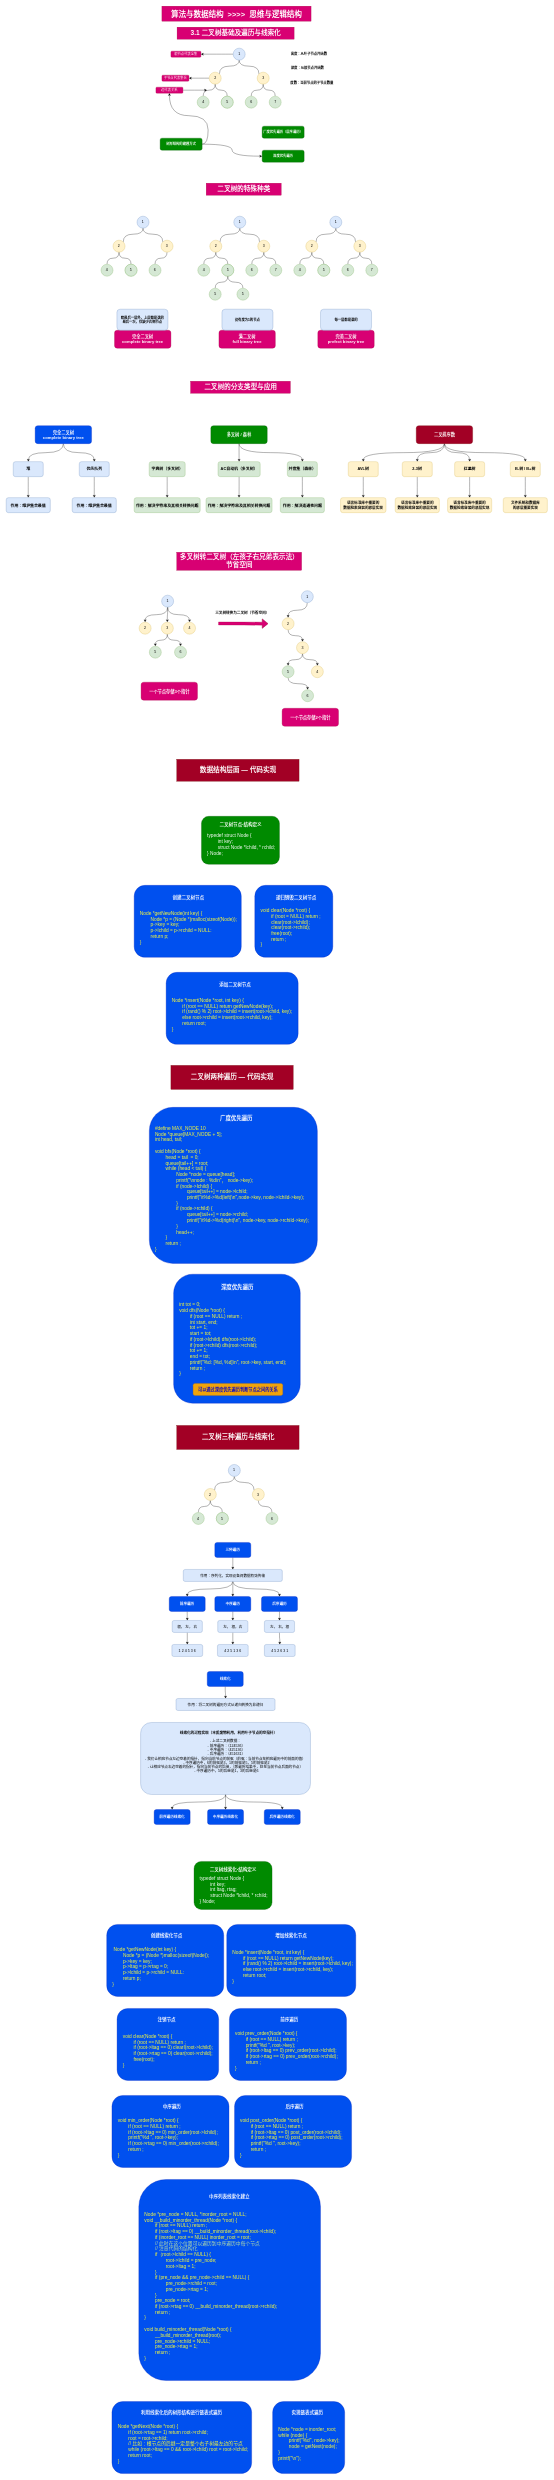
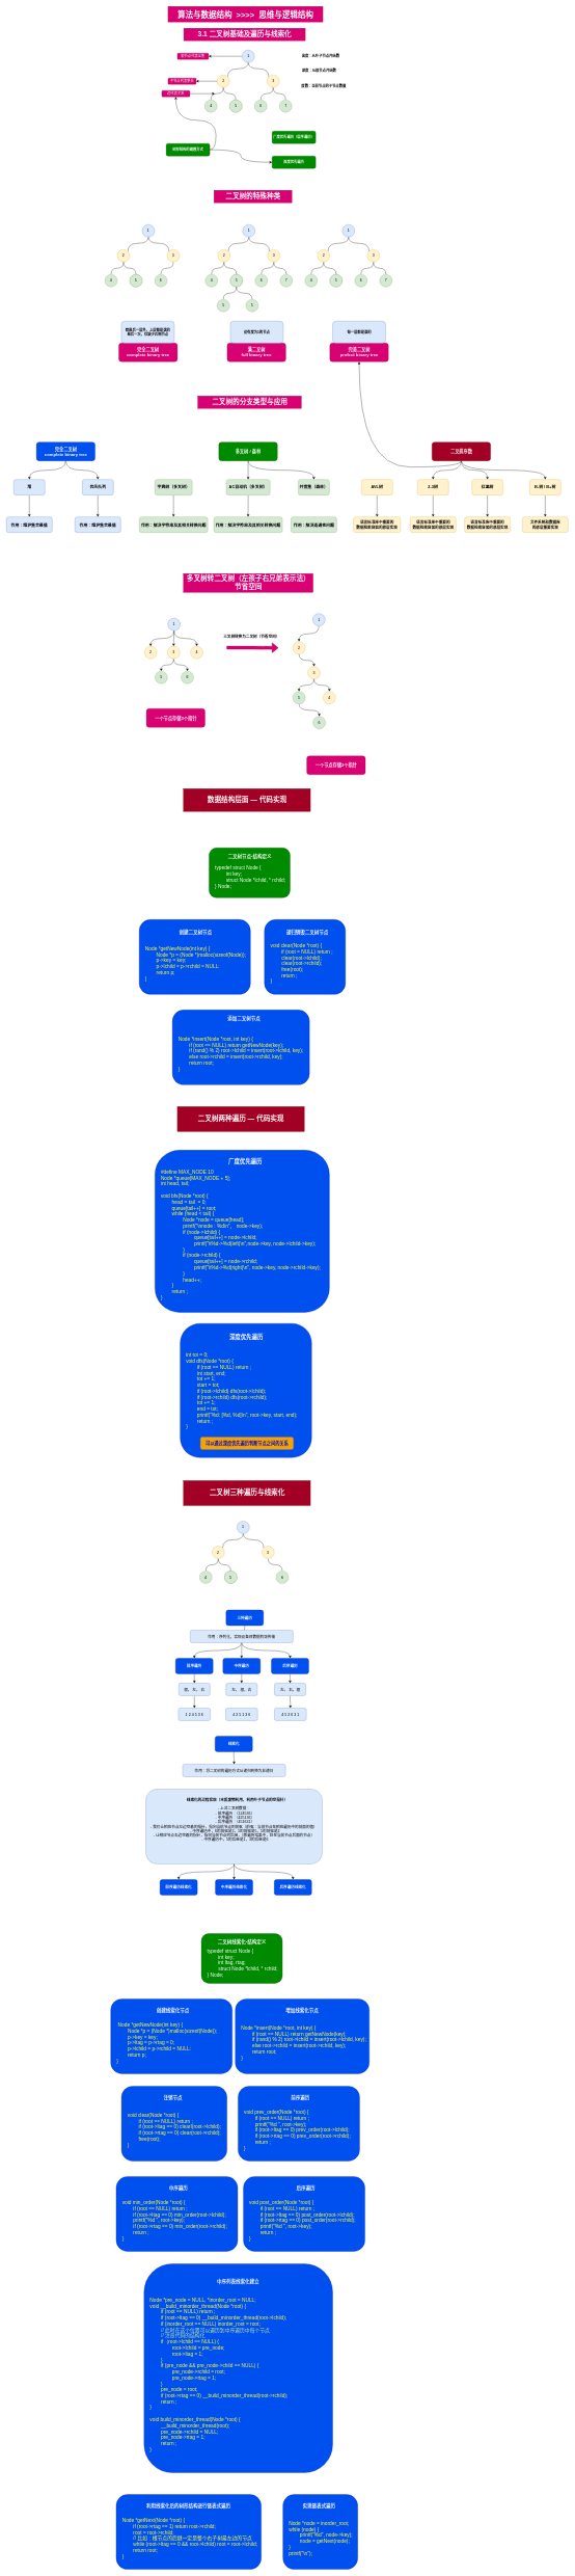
- <mxCell id="101" style="edgeStyle=orthogonalEdgeStyle;curved=1;rounded=0;orthogonalLoop=1;jettySize=auto;html=1;exitX=0.5;exitY=1;exitDx=0;exitDy=0;strokeColor=default;align=center;verticalAlign=middle;fontFamily=Helvetica;fontSize=11;fontColor=default;labelBackgroundColor=default;endArrow=classic;endFill=1;" edge="1" source="105" target="107" parent="1"><mxGeometry relative="1" as="geometry" /></mxCell>
+ <mxCell id="101" style="edgeStyle=orthogonalEdgeStyle;curved=1;rounded=0;orthogonalLoop=1;jettySize=auto;html=1;exitX=0.5;exitY=1;exitDx=0;exitDy=0;strokeColor=default;align=center;verticalAlign=middle;fontFamily=Helvetica;fontSize=11;fontColor=default;labelBackgroundColor=default;endArrow=classic;endFill=1;" edge="1" source="105" target="78" parent="1"><mxGeometry relative="1" as="geometry" /></mxCell>
- <mxCell id="112" style="edgeStyle=orthogonalEdgeStyle;curved=1;rounded=0;orthogonalLoop=1;jettySize=auto;html=1;exitX=0.5;exitY=1;exitDx=0;exitDy=0;entryX=0.5;entryY=0;entryDx=0;entryDy=0;strokeColor=default;align=center;verticalAlign=middle;fontFamily=Helvetica;fontSize=11;fontColor=default;labelBackgroundColor=default;endArrow=classic;endFill=1;" edge="1" parent="1" source="113" target="114"><mxGeometry relative="1" as="geometry" /></mxCell>
- <mxCell id="148" value="一个节点存储2个指针" style="rounded=1;whiteSpace=wrap;html=1;fontFamily=Helvetica;fontSize=14;fontColor=#ffffff;labelBackgroundColor=none;fillColor=#d80073;strokeColor=#A50040;gradientColor=none;fontStyle=1" vertex="1" parent="1"><mxGeometry x="939.5" y="2360" width="188" height="60" as="geometry" /></mxCell>
+ <mxCell id="148" value="一个节点存储2个指针" style="rounded=1;whiteSpace=wrap;html=1;fontFamily=Helvetica;fontSize=14;fontColor=#ffffff;labelBackgroundColor=none;fillColor=#d80073;strokeColor=#A50040;gradientColor=none;fontStyle=1" vertex="1" parent="1"><mxGeometry x="984.5" y="2425" width="188" height="60" as="geometry" /></mxCell>
- <mxCell id="157" value="添加二叉树节点" style="text;html=1;align=center;verticalAlign=middle;whiteSpace=wrap;rounded=0;fontColor=#FFFFFF;fontStyle=1;fontSize=15;container=0;" vertex="1" parent="1"><mxGeometry x="713" y="3266" width="140" height="30" as="geometry" /></mxCell>
+ <mxCell id="157" value="添加二叉树节点" style="text;html=1;align=center;verticalAlign=middle;whiteSpace=wrap;rounded=0;fontColor=#FFFFFF;fontStyle=1;fontSize=15;container=0;" vertex="1" parent="1"><mxGeometry x="713" y="3251" width="140" height="30" as="geometry" /></mxCell>
- <mxCell id="166" value="三种遍历" style="rounded=1;whiteSpace=wrap;html=1;strokeColor=#001DBC;align=center;verticalAlign=middle;fontFamily=Helvetica;fontSize=12;fontColor=#ffffff;fillColor=#0050ef;fontStyle=1" vertex="1" parent="1"><mxGeometry x="715.25" y="5140" width="120" height="50" as="geometry" /></mxCell>
+ <mxCell id="166" value="三种遍历" style="rounded=1;whiteSpace=wrap;html=1;strokeColor=#001DBC;align=center;verticalAlign=middle;fontFamily=Helvetica;fontSize=12;fontColor=#ffffff;fillColor=#0050ef;fontStyle=1" vertex="1" parent="1"><mxGeometry x="725.25" y="5165" width="120" height="50" as="geometry" /></mxCell>
- <mxCell id="205" style="edgeStyle=orthogonalEdgeStyle;curved=1;rounded=0;orthogonalLoop=1;jettySize=auto;html=1;exitX=0.5;exitY=1;exitDx=0;exitDy=0;entryX=0.5;entryY=0;entryDx=0;entryDy=0;strokeColor=default;align=center;verticalAlign=middle;fontFamily=Helvetica;fontSize=12;fontColor=default;fontStyle=1;labelBackgroundColor=none;endArrow=classic;endFill=1;" edge="1" parent="1" source="206" target="226"><mxGeometry relative="1" as="geometry" /></mxCell>
